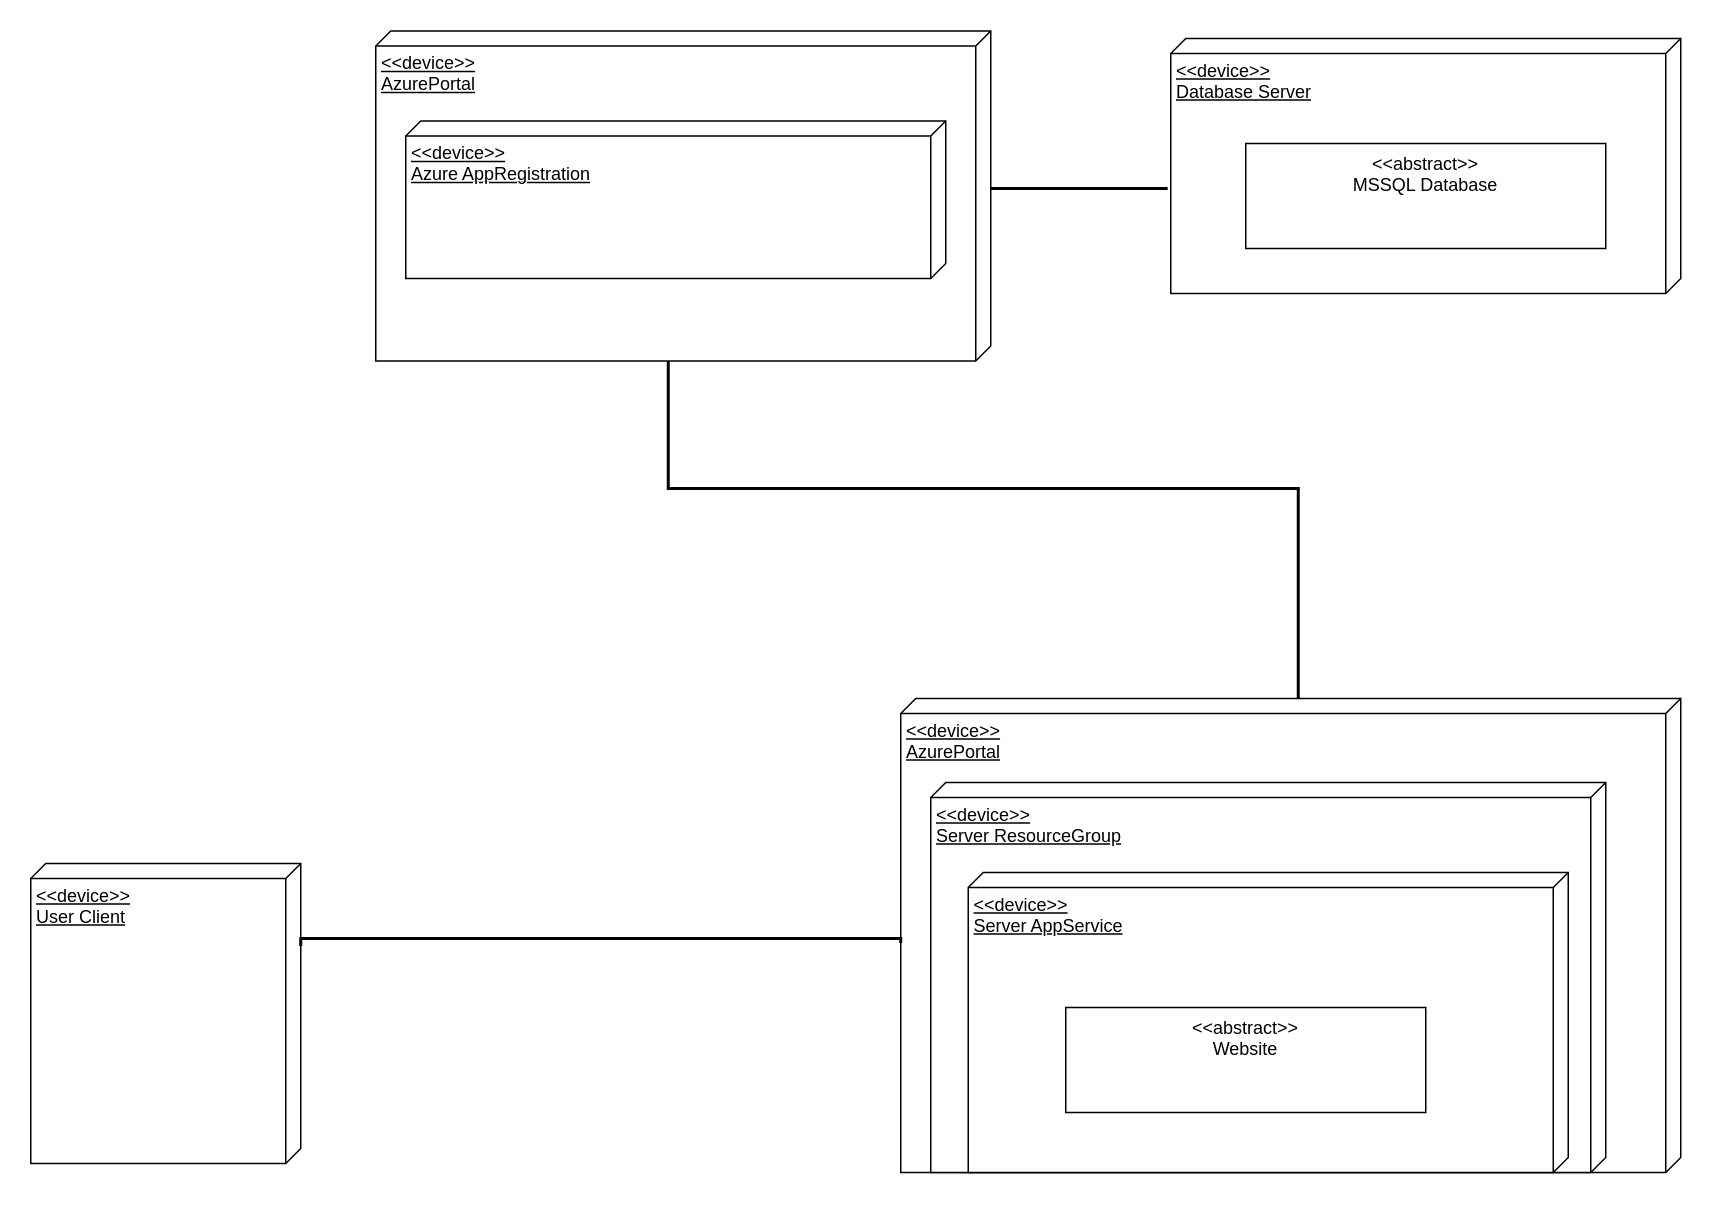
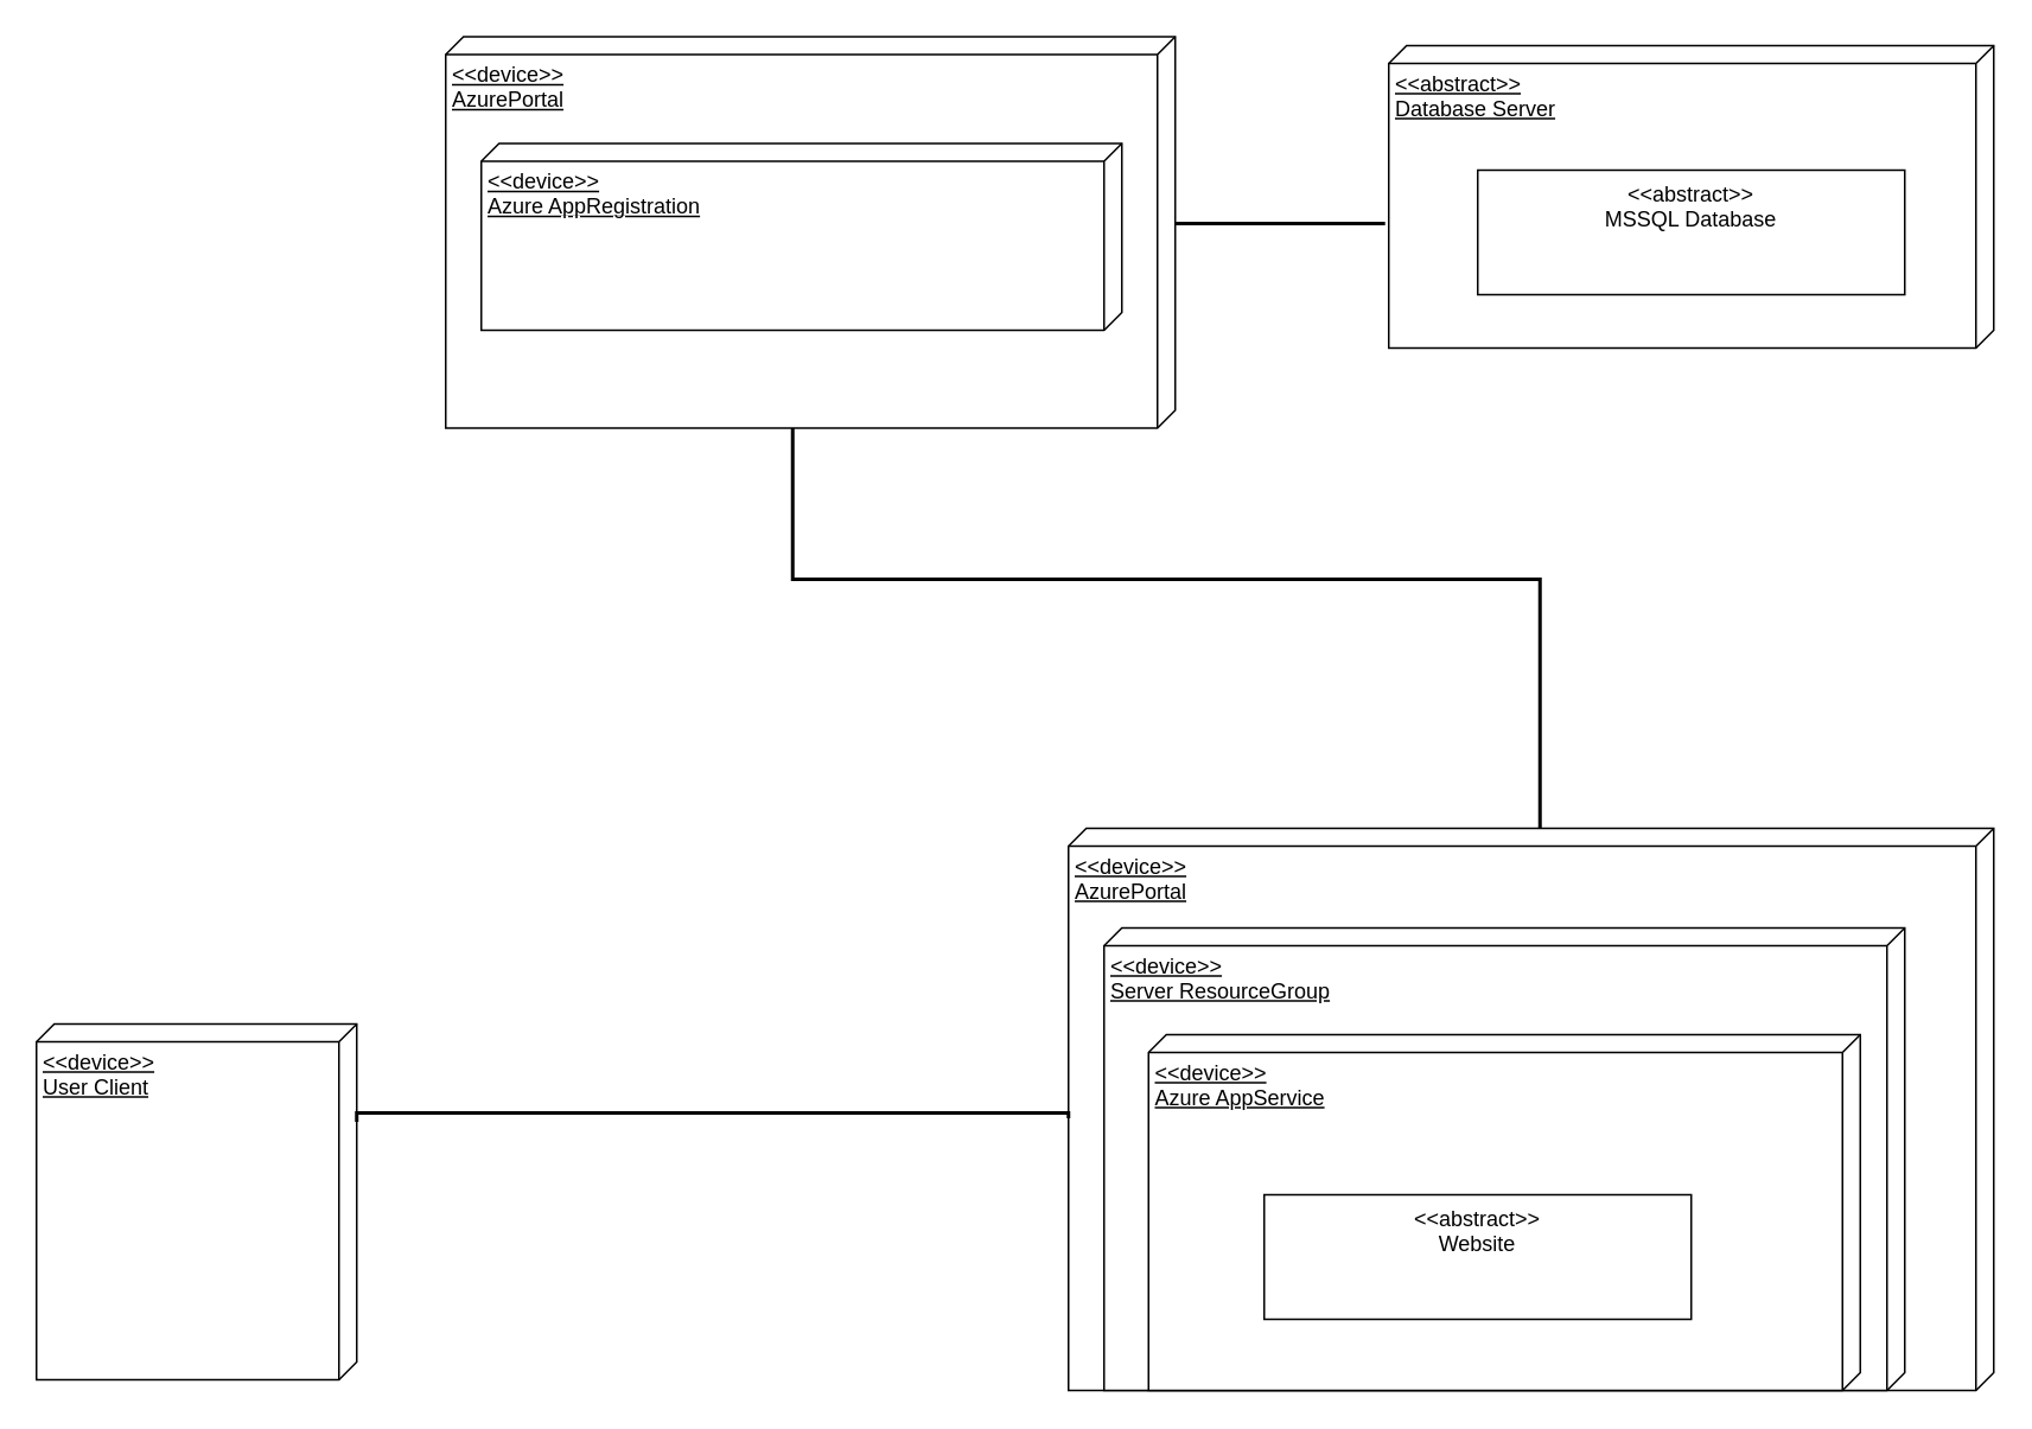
- <mxCell id="4" value="&amp;lt;&amp;lt;device&amp;gt;&amp;gt;&lt;br&gt;Database Server" style="verticalAlign=top;align=left;spacingTop=8;spacingLeft=2;spacingRight=12;shape=cube;size=10;direction=south;fontStyle=4;html=1;" vertex="1" parent="1"><mxGeometry x="780" y="25" width="340" height="170" as="geometry" /></mxCell>
+ <mxCell id="4" value="&amp;lt;&amp;lt;abstract&amp;gt;&amp;gt;&lt;br&gt;Database Server" style="verticalAlign=top;align=left;spacingTop=8;spacingLeft=2;spacingRight=12;shape=cube;size=10;direction=south;fontStyle=4;html=1;" vertex="1" parent="1"><mxGeometry x="780" y="25" width="340" height="170" as="geometry" /></mxCell>
- <mxCell id="6" value="&amp;lt;&amp;lt;device&amp;gt;&amp;gt;&lt;br&gt;Server AppService" style="verticalAlign=top;align=left;spacingTop=8;spacingLeft=2;spacingRight=12;shape=cube;size=10;direction=south;fontStyle=4;html=1;" vertex="1" parent="1"><mxGeometry x="645" y="581" width="400" height="200" as="geometry" /></mxCell>
+ <mxCell id="6" value="&amp;lt;&amp;lt;device&amp;gt;&amp;gt;&lt;br&gt;Azure AppService" style="verticalAlign=top;align=left;spacingTop=8;spacingLeft=2;spacingRight=12;shape=cube;size=10;direction=south;fontStyle=4;html=1;" vertex="1" parent="1"><mxGeometry x="645" y="581" width="400" height="200" as="geometry" /></mxCell>
